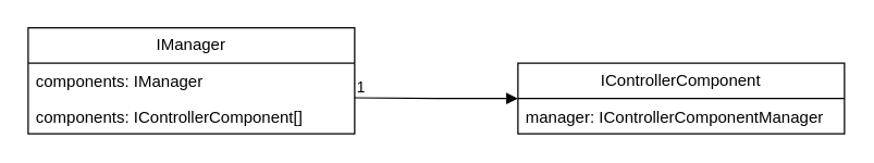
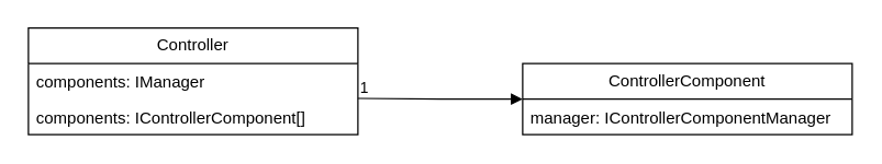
- <mxCell id="2" value="IManager" style="swimlane;fontStyle=0;childLayout=stackLayout;horizontal=1;startSize=26;fillColor=none;horizontalStack=0;resizeParent=1;resizeParentMax=0;resizeLast=0;collapsible=1;marginBottom=0;whiteSpace=wrap;html=1;" vertex="1" parent="1"><mxGeometry x="20" y="20" width="240" height="78" as="geometry" /></mxCell>
+ <mxCell id="2" value="Controller" style="swimlane;fontStyle=0;childLayout=stackLayout;horizontal=1;startSize=26;fillColor=none;horizontalStack=0;resizeParent=1;resizeParentMax=0;resizeLast=0;collapsible=1;marginBottom=0;whiteSpace=wrap;html=1;" vertex="1" parent="1"><mxGeometry x="20" y="20" width="240" height="78" as="geometry" /></mxCell>
- <mxCell id="5" value="IControllerComponent" style="swimlane;fontStyle=0;childLayout=stackLayout;horizontal=1;startSize=26;fillColor=none;horizontalStack=0;resizeParent=1;resizeParentMax=0;resizeLast=0;collapsible=1;marginBottom=0;whiteSpace=wrap;html=1;" vertex="1" parent="1"><mxGeometry x="380" y="46" width="240" height="52" as="geometry" /></mxCell>
+ <mxCell id="5" value="ControllerComponent" style="swimlane;fontStyle=0;childLayout=stackLayout;horizontal=1;startSize=26;fillColor=none;horizontalStack=0;resizeParent=1;resizeParentMax=0;resizeLast=0;collapsible=1;marginBottom=0;whiteSpace=wrap;html=1;" vertex="1" parent="1"><mxGeometry x="380" y="46" width="240" height="52" as="geometry" /></mxCell>
